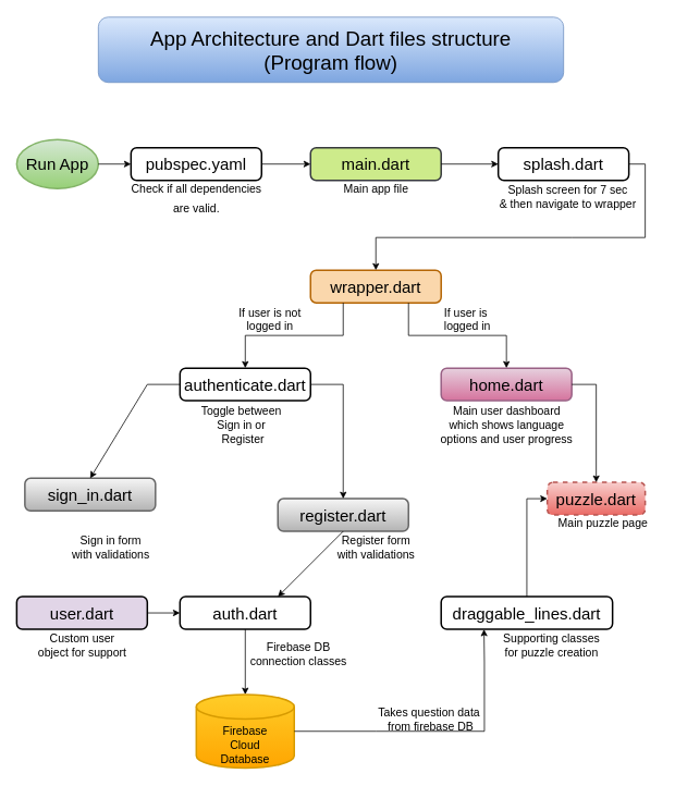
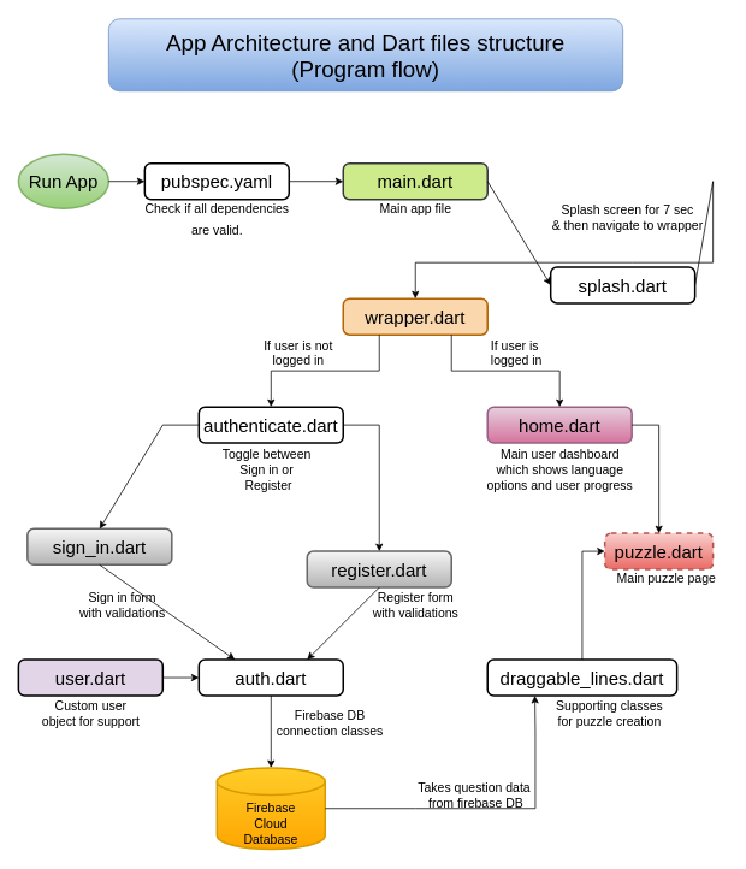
- <mxCell id="12" value="&lt;font style=&quot;font-size: 20px&quot;&gt;splash&lt;/font&gt;&lt;span style=&quot;font-size: 20px&quot;&gt;.dart&lt;/span&gt;" style="rounded=1;whiteSpace=wrap;html=1;absoluteArcSize=1;arcSize=14;strokeWidth=2;" vertex="1" parent="1"><mxGeometry x="610" y="180" width="160" height="40" as="geometry" /></mxCell>
+ <mxCell id="12" value="&lt;font style=&quot;font-size: 20px&quot;&gt;splash&lt;/font&gt;&lt;span style=&quot;font-size: 20px&quot;&gt;.dart&lt;/span&gt;" style="rounded=1;whiteSpace=wrap;html=1;absoluteArcSize=1;arcSize=14;strokeWidth=2;" vertex="1" parent="1"><mxGeometry x="610" y="295" width="160" height="40" as="geometry" /></mxCell>
+ <mxCell id="33" value="" style="endArrow=classic;html=1;rounded=0;fontSize=14;entryX=0.25;entryY=0;entryDx=0;entryDy=0;exitX=0.5;exitY=1;exitDx=0;exitDy=0;" edge="1" parent="1" source="7" target="8"><mxGeometry width="50" height="50" relative="1" as="geometry"><mxPoint x="290" y="740" as="sourcePoint" /><mxPoint x="340" y="690" as="targetPoint" /></mxGeometry></mxCell>
